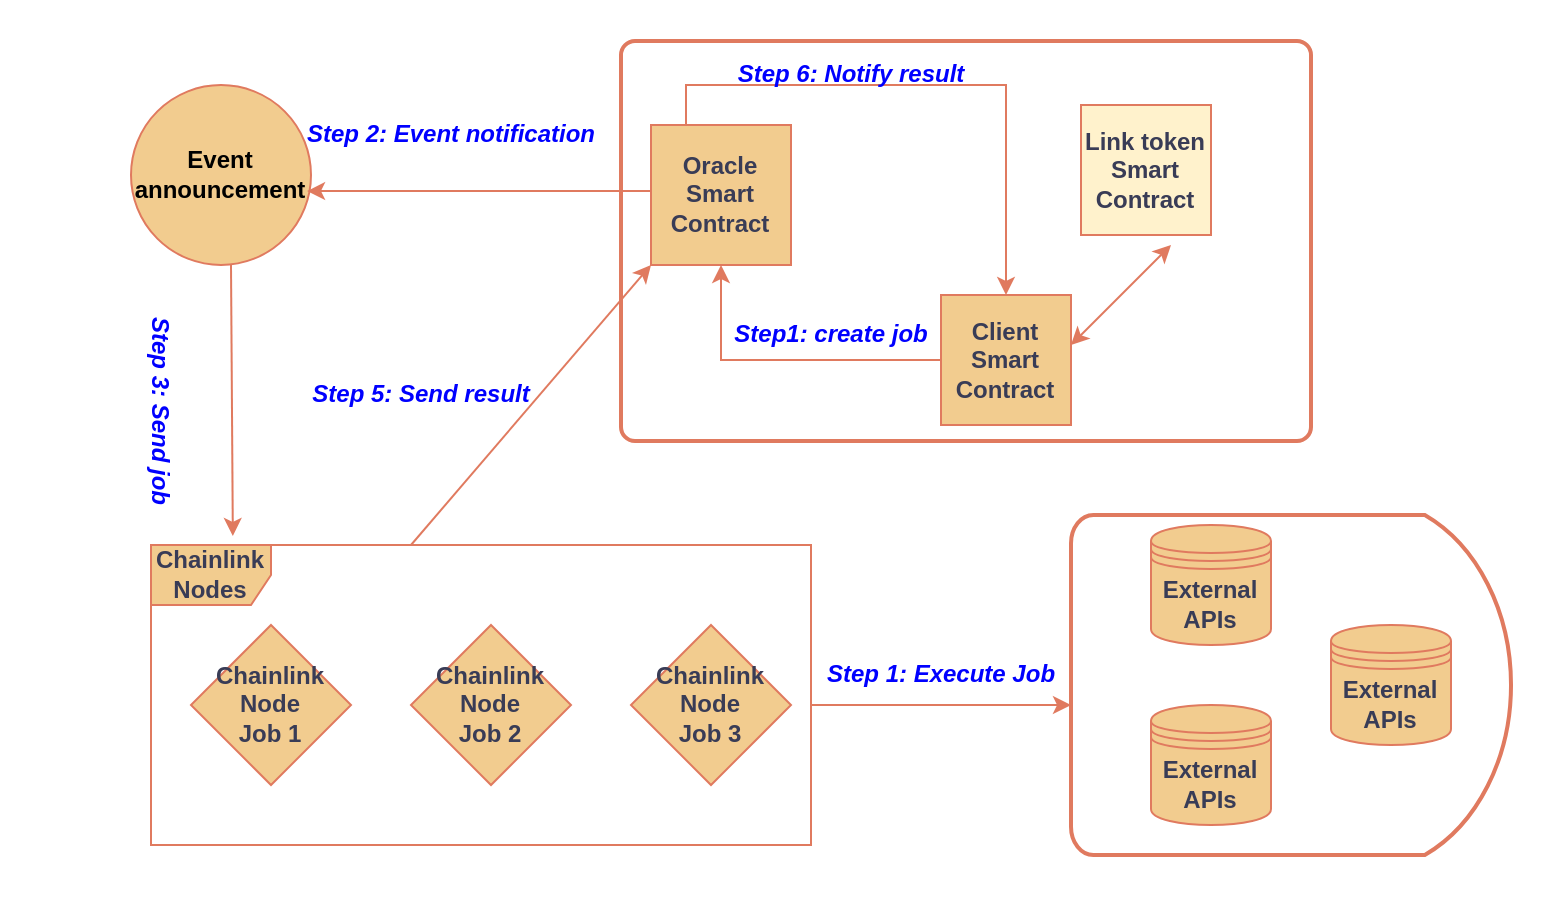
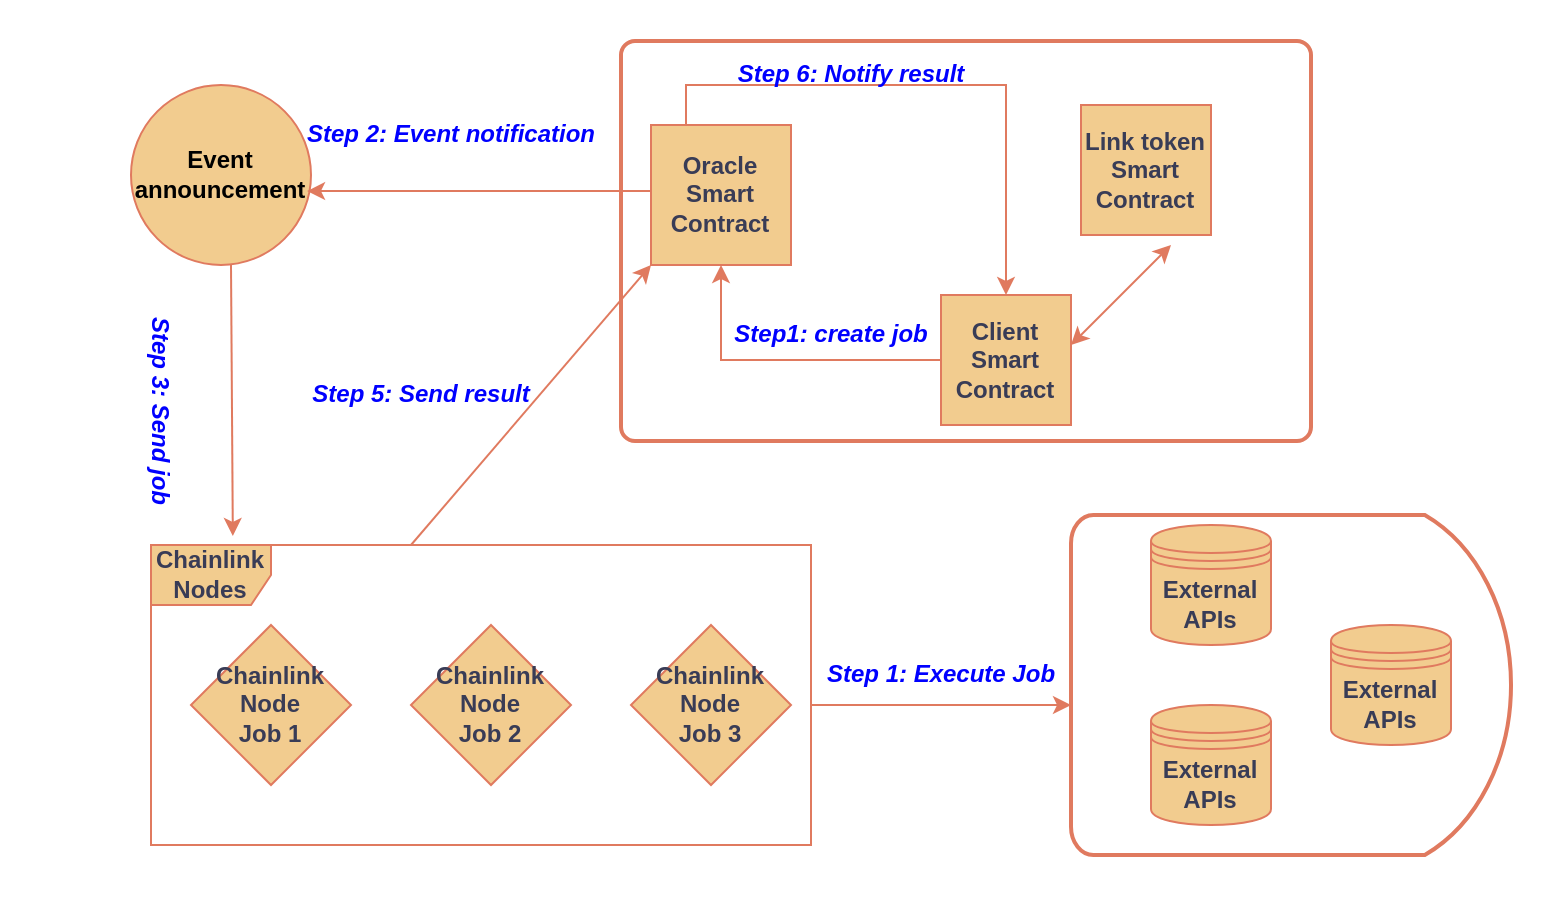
- <mxCell id="7" value="Link token Smart Contract" style="whiteSpace=wrap;html=1;aspect=fixed;labelBackgroundColor=none;fillColor=#fff2cc;strokeColor=#E07A5F;fontColor=#393C56;fontStyle=1;" parent="1" vertex="1"><mxGeometry x="540" y="52" width="65" height="65" as="geometry" /></mxCell>
+ <mxCell id="7" value="Link token Smart Contract" style="whiteSpace=wrap;html=1;aspect=fixed;labelBackgroundColor=none;fillColor=#F2CC8F;strokeColor=#E07A5F;fontColor=#393C56;fontStyle=1" parent="1" vertex="1"><mxGeometry x="540" y="52" width="65" height="65" as="geometry" /></mxCell>
